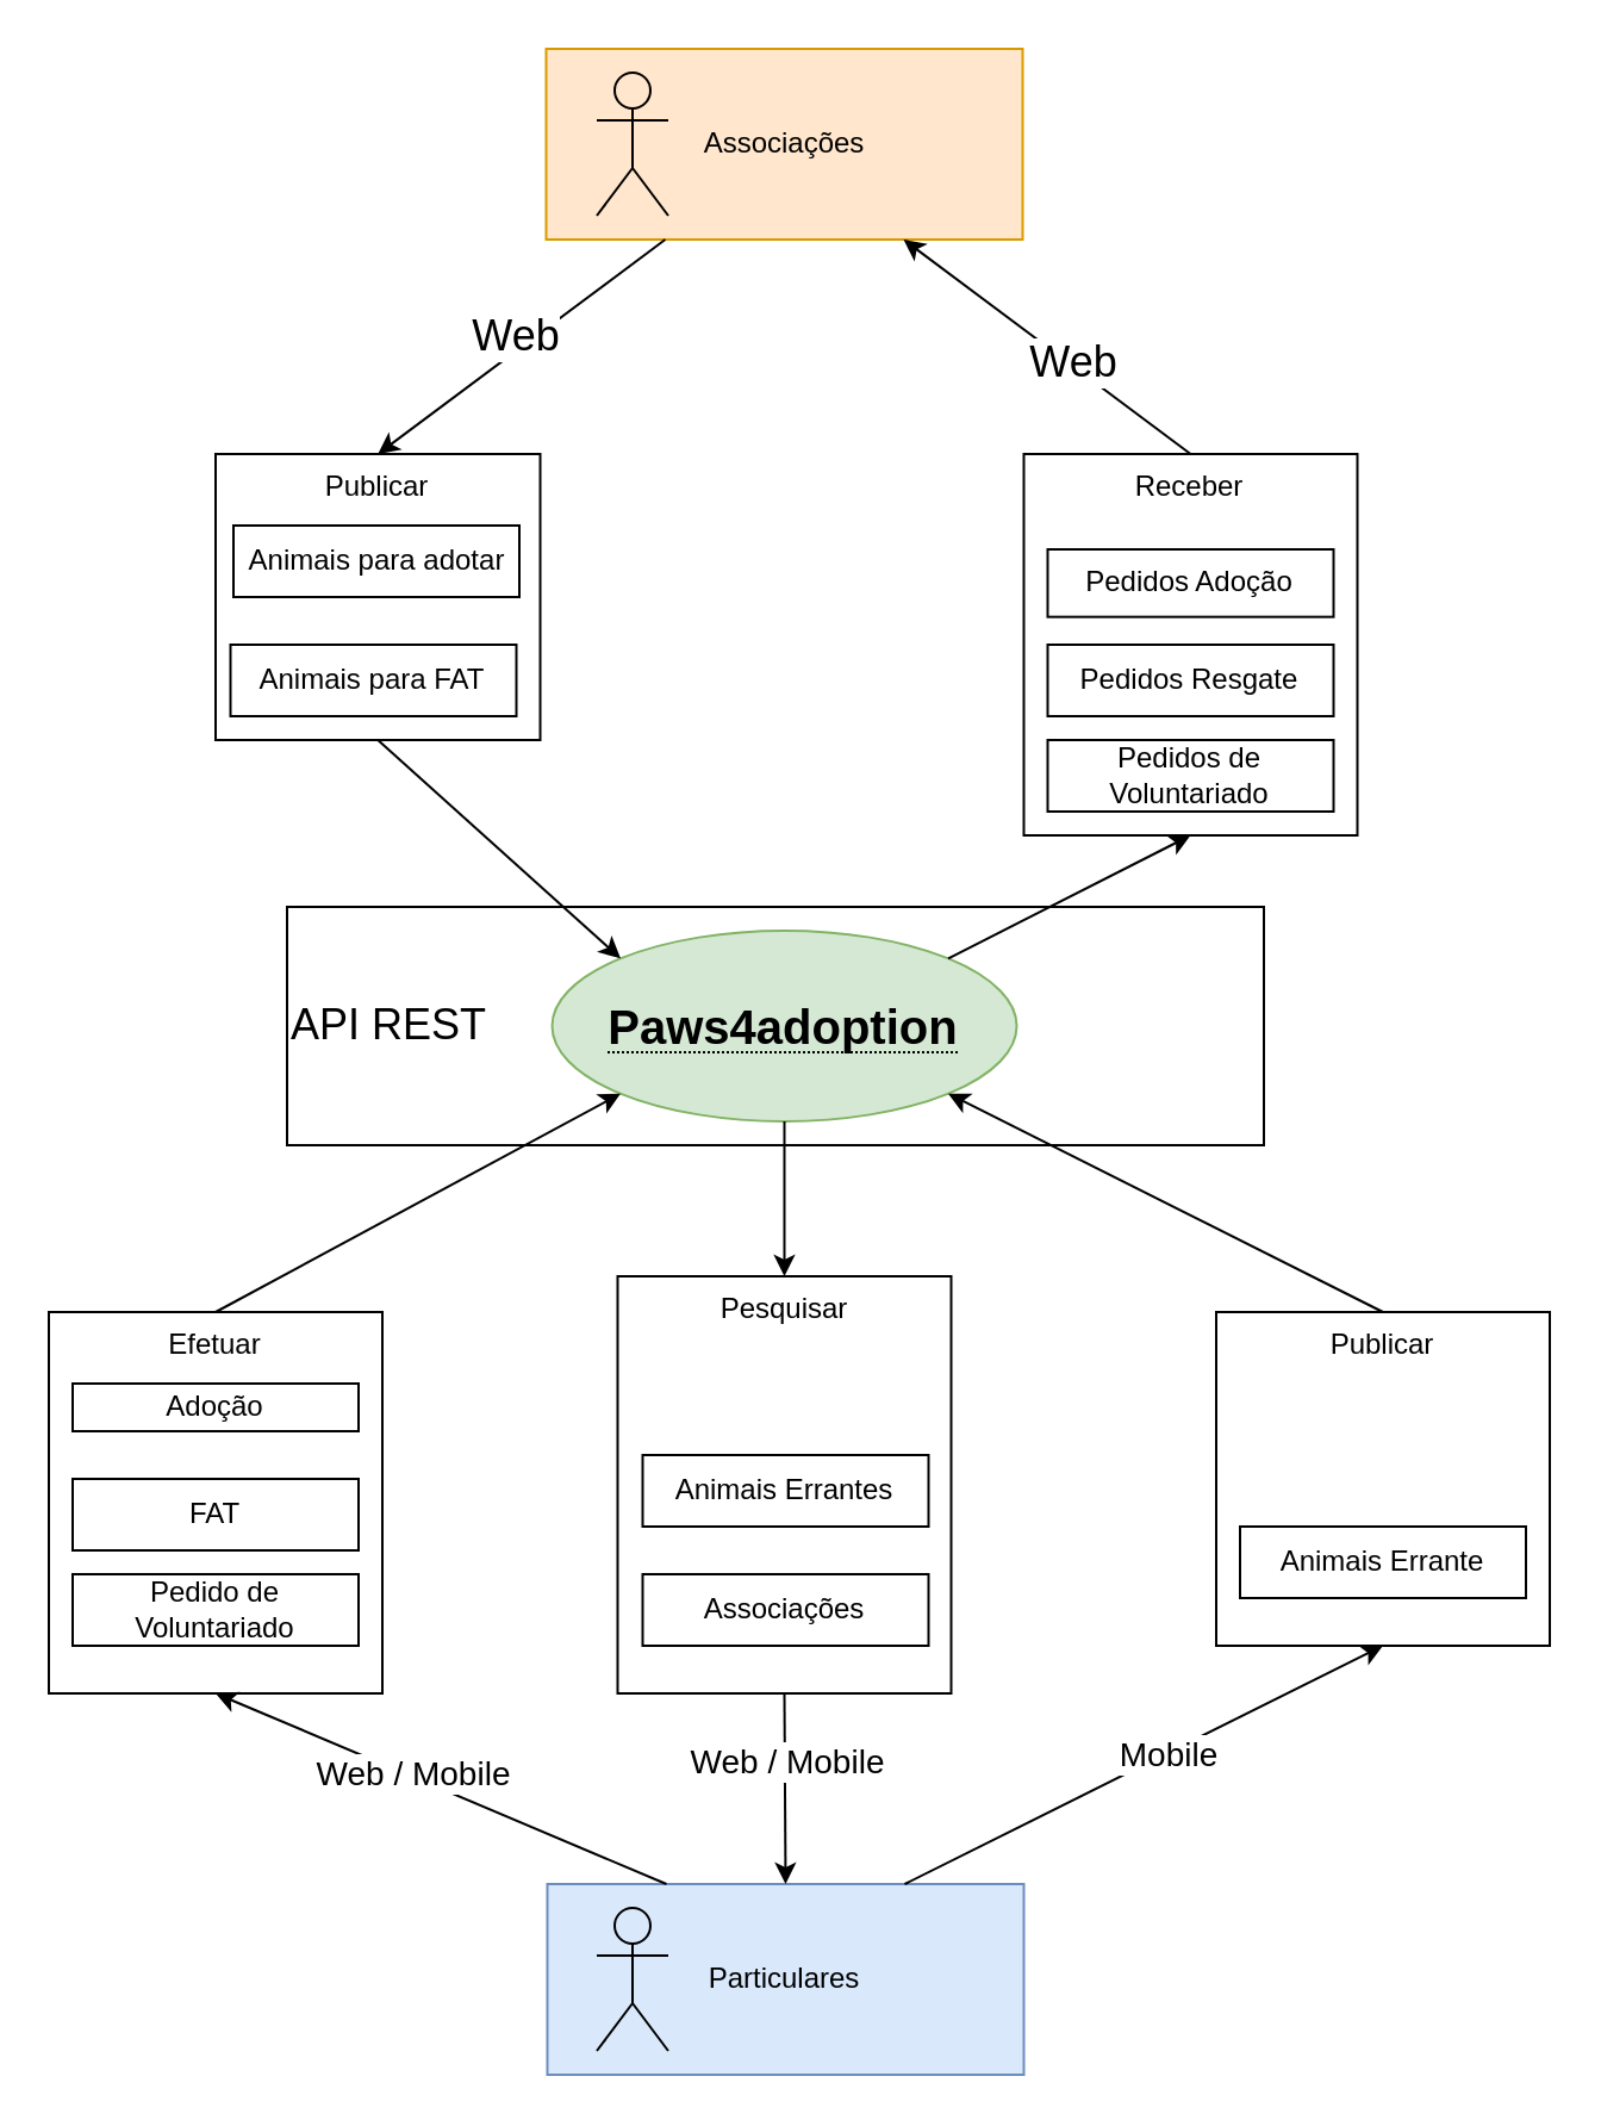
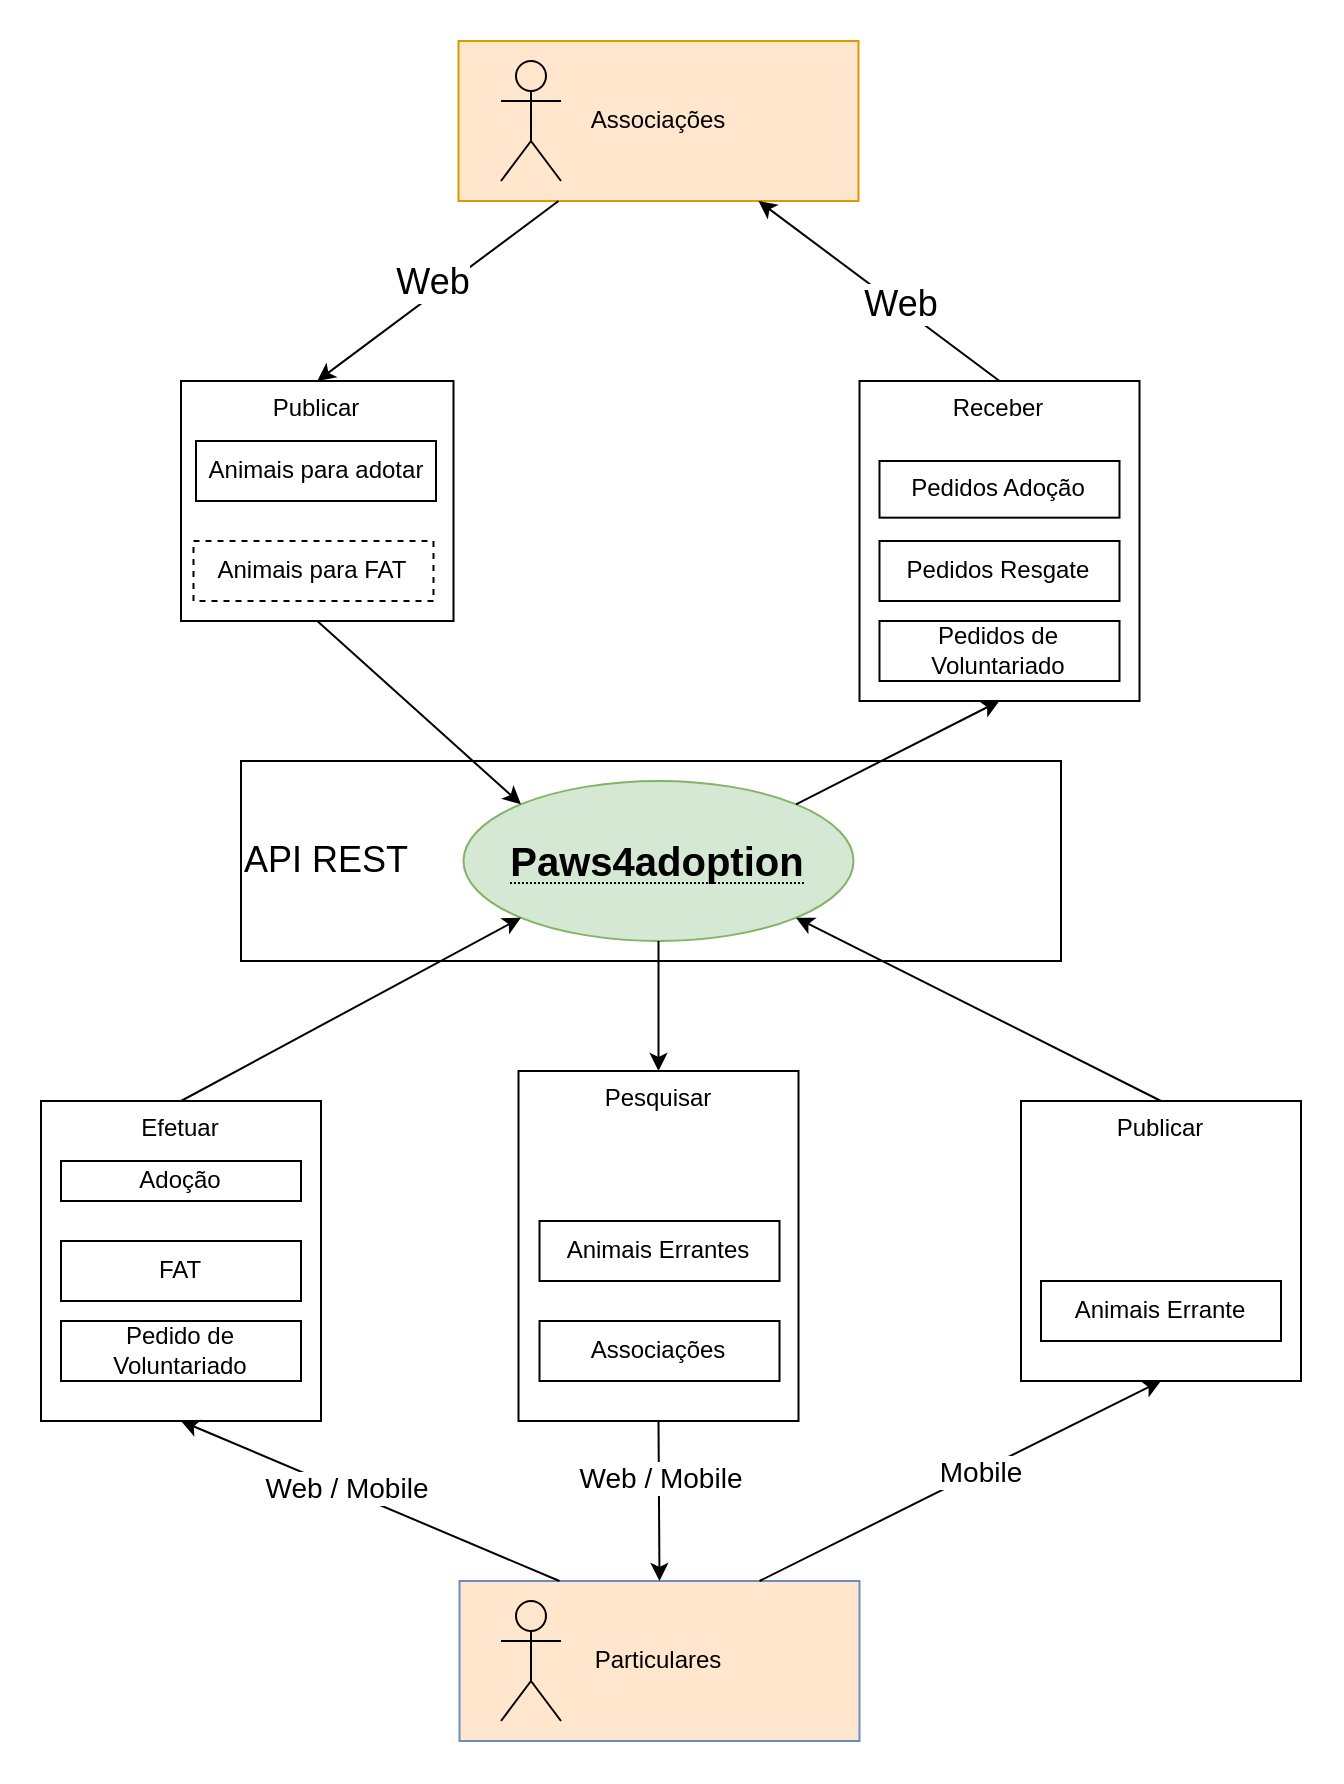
- <mxCell id="18" value="Animais para FAT" style="rounded=0;whiteSpace=wrap;html=1;" parent="1" vertex="1"><mxGeometry x="96.25" y="270" width="120" height="30" as="geometry" /></mxCell>
+ <mxCell id="18" value="Animais para FAT" style="rounded=0;whiteSpace=wrap;html=1;dashed=1;" parent="1" vertex="1"><mxGeometry x="96.25" y="270" width="120" height="30" as="geometry" /></mxCell>
- <mxCell id="7" value="Particulares" style="whiteSpace=wrap;html=1;align=center;fillColor=#dae8fc;strokeColor=#6c8ebf;" parent="1" vertex="1"><mxGeometry x="229.25" y="790" width="200" height="80" as="geometry" /></mxCell>
+ <mxCell id="7" value="Particulares" style="whiteSpace=wrap;html=1;align=center;fillColor=#ffe6cc;strokeColor=#6c8ebf;" parent="1" vertex="1"><mxGeometry x="229.25" y="790" width="200" height="80" as="geometry" /></mxCell>
